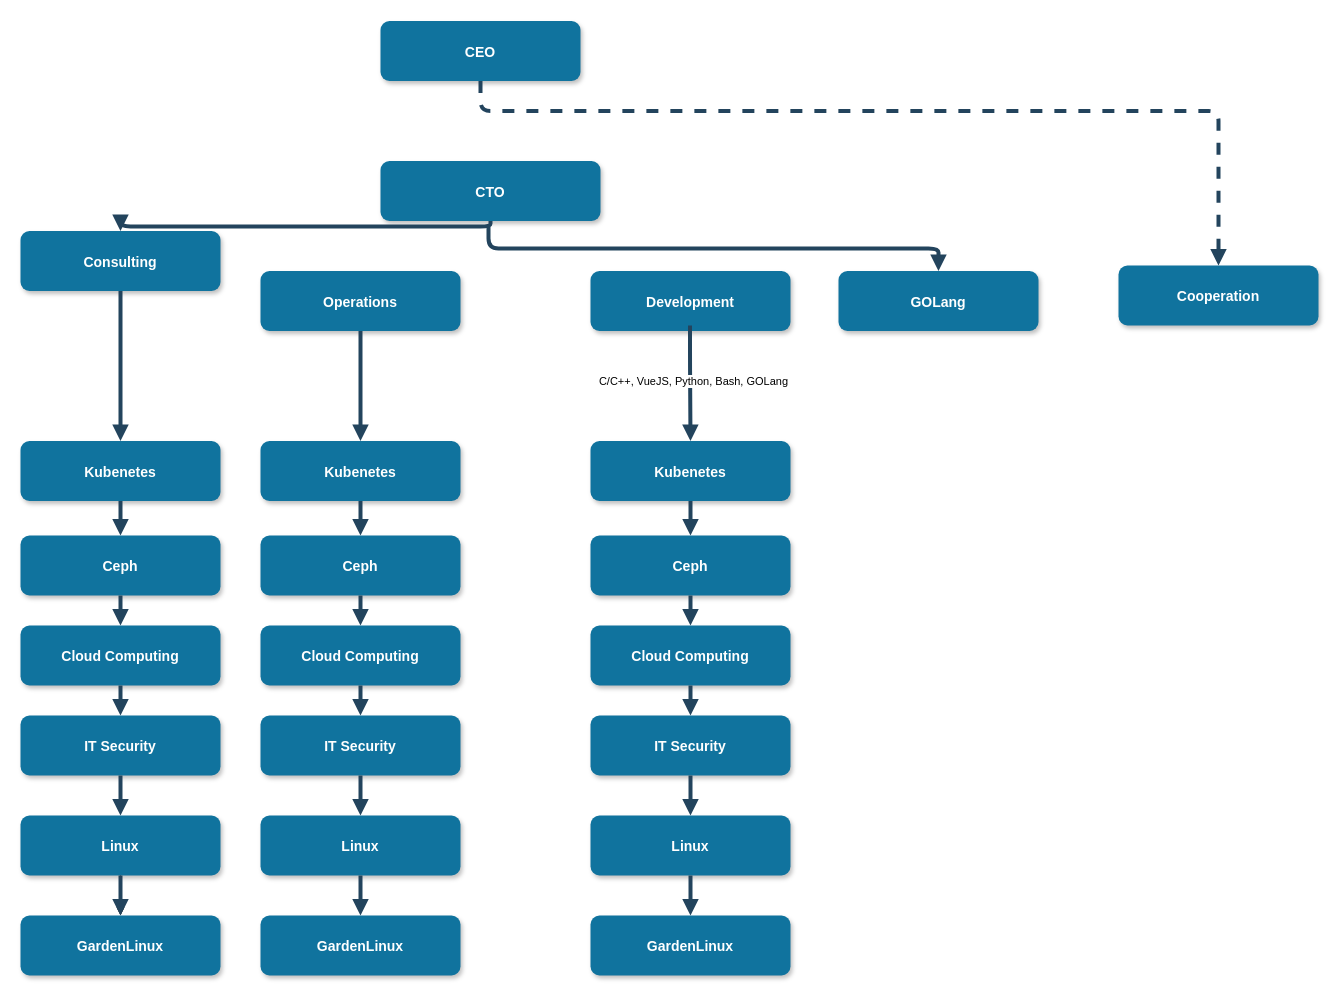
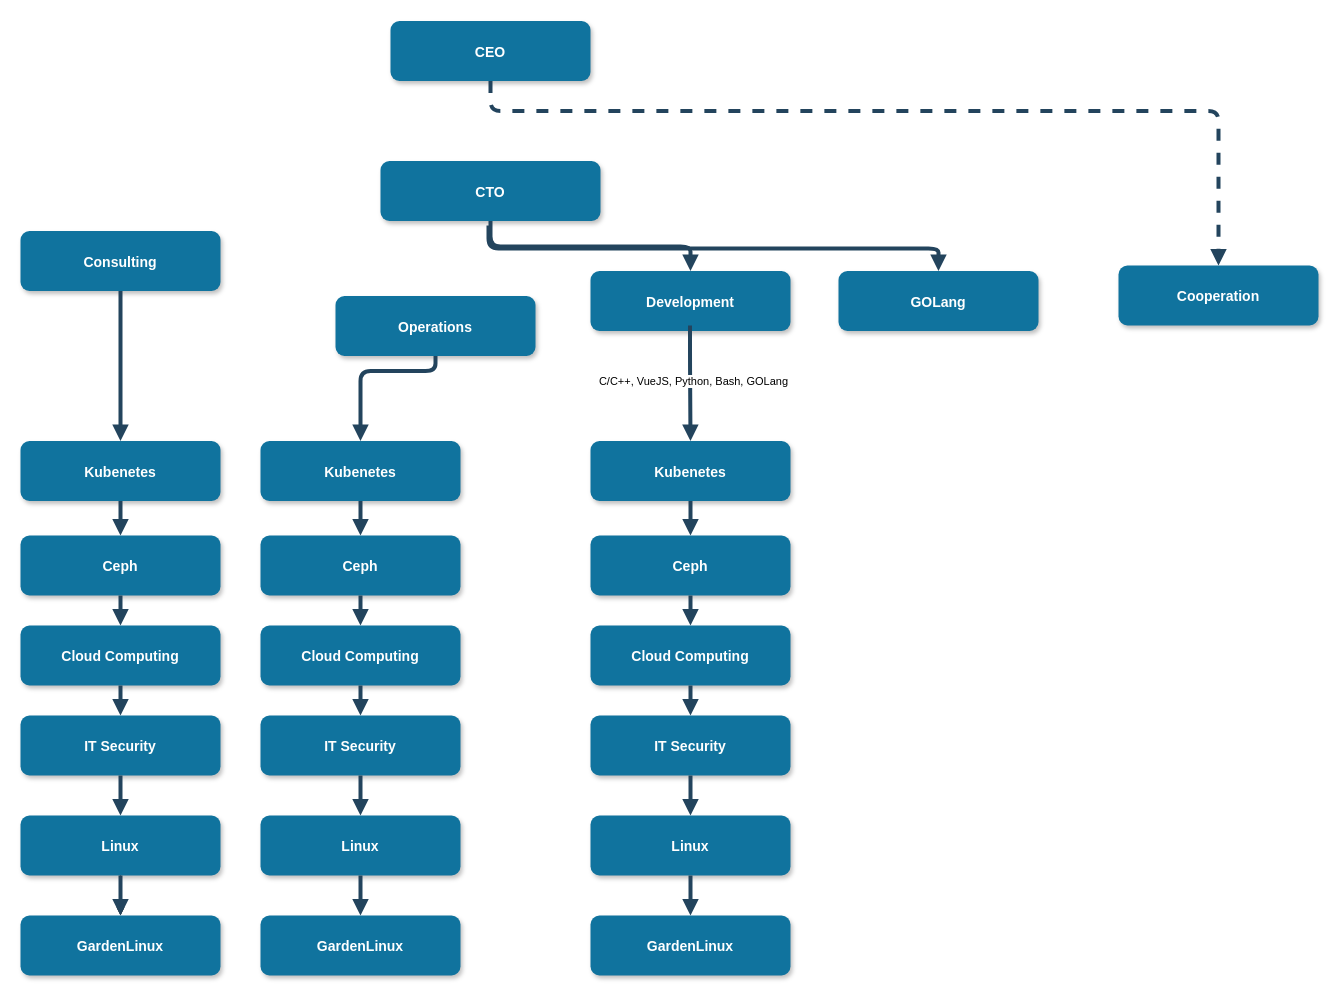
- <mxCell id="2" value="CEO" style="rounded=1;fillColor=#10739E;strokeColor=none;shadow=1;gradientColor=none;fontStyle=1;fontColor=#FFFFFF;fontSize=14;" parent="1" vertex="1"><mxGeometry x="380" y="20.5" width="200" height="60" as="geometry" /></mxCell>
+ <mxCell id="2" value="CEO" style="rounded=1;fillColor=#10739E;strokeColor=none;shadow=1;gradientColor=none;fontStyle=1;fontColor=#FFFFFF;fontSize=14;" parent="1" vertex="1"><mxGeometry x="390" y="20.5" width="200" height="60" as="geometry" /></mxCell>
- <mxCell id="14" value="" style="edgeStyle=elbowEdgeStyle;elbow=vertical;strokeWidth=4;endArrow=block;endFill=1;fontStyle=1;strokeColor=#23445D;" parent="1" source="3" target="4" edge="1"><mxGeometry x="22" y="165.5" width="100" height="100" as="geometry"><mxPoint x="-260" y="80.5" as="sourcePoint" /><mxPoint x="-160" y="-19.5" as="targetPoint" /></mxGeometry></mxCell>
+ <mxCell id="14" value="" style="edgeStyle=elbowEdgeStyle;elbow=vertical;strokeWidth=4;endArrow=block;endFill=1;fontStyle=1;strokeColor=#23445D;" parent="1" source="3" target="6" edge="1"><mxGeometry x="22" y="165.5" width="100" height="100" as="geometry"><mxPoint x="-260" y="80.5" as="sourcePoint" /><mxPoint x="-160" y="-19.5" as="targetPoint" /></mxGeometry></mxCell>
- <mxCell id="5" value="Operations" style="rounded=1;fillColor=#10739E;strokeColor=none;shadow=1;gradientColor=none;fontStyle=1;fontColor=#FFFFFF;fontSize=14;" parent="1" vertex="1"><mxGeometry x="260" y="270.5" width="200" height="60" as="geometry" /></mxCell>
+ <mxCell id="5" value="Operations" style="rounded=1;fillColor=#10739E;strokeColor=none;shadow=1;gradientColor=none;fontStyle=1;fontColor=#FFFFFF;fontSize=14;" parent="1" vertex="1"><mxGeometry x="335" y="295.5" width="200" height="60" as="geometry" /></mxCell>
